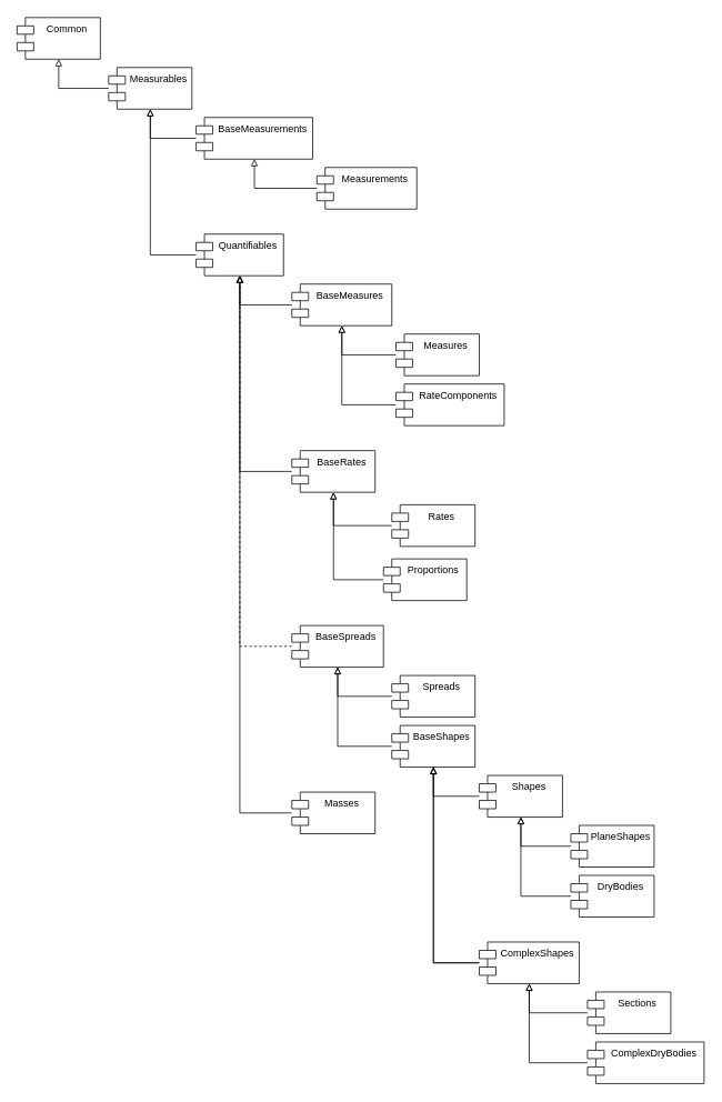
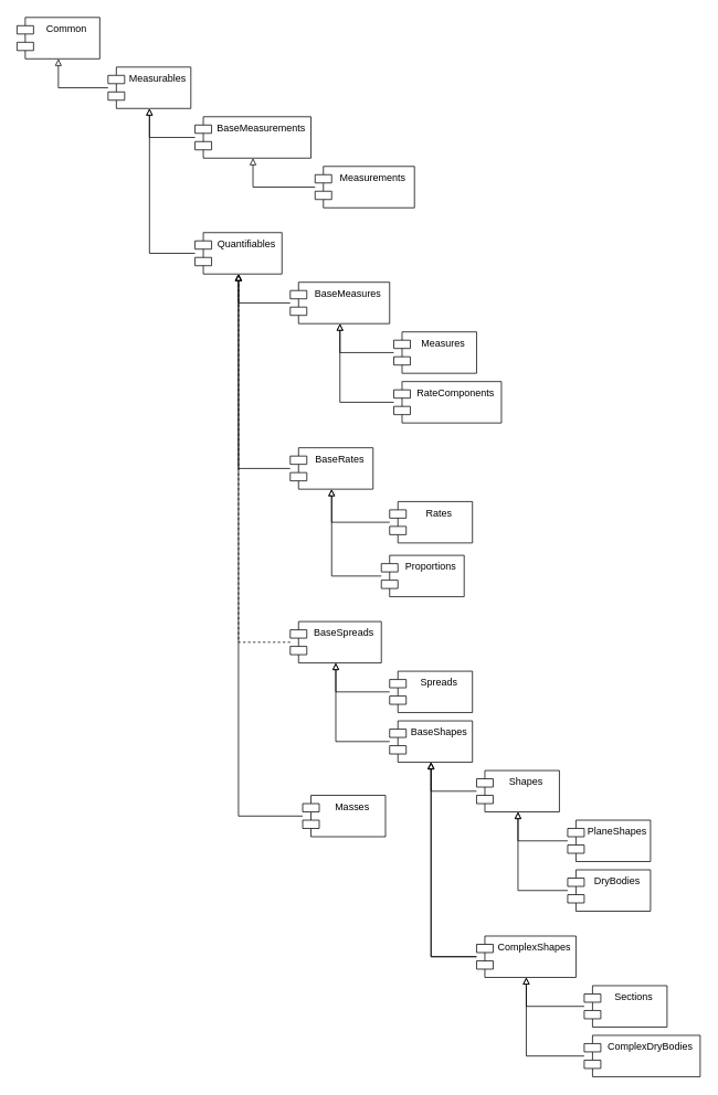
- <mxCell id="39" value="Masses" style="shape=module;align=left;spacingLeft=20;align=center;verticalAlign=top;whiteSpace=wrap;html=1;" parent="1" vertex="1"><mxGeometry x="350" y="950" width="100" height="50" as="geometry" /></mxCell>
+ <mxCell id="39" value="Masses" style="shape=module;align=left;spacingLeft=20;align=center;verticalAlign=top;whiteSpace=wrap;html=1;" parent="1" vertex="1"><mxGeometry x="365" y="960" width="100" height="50" as="geometry" /></mxCell>
